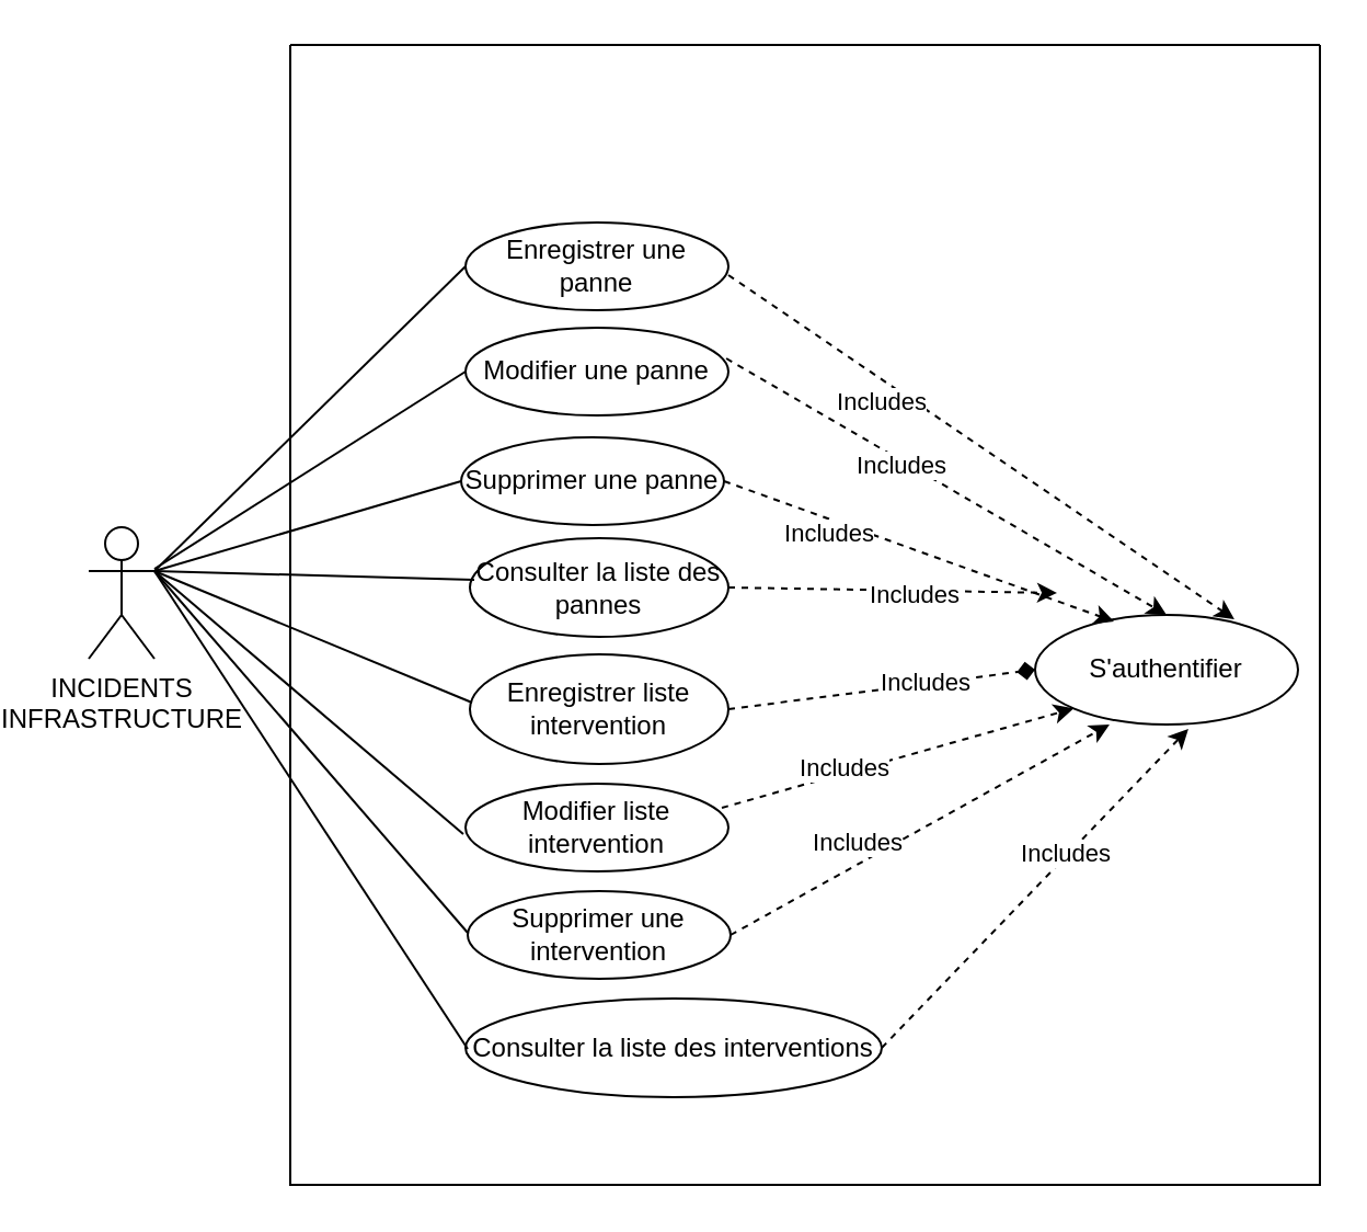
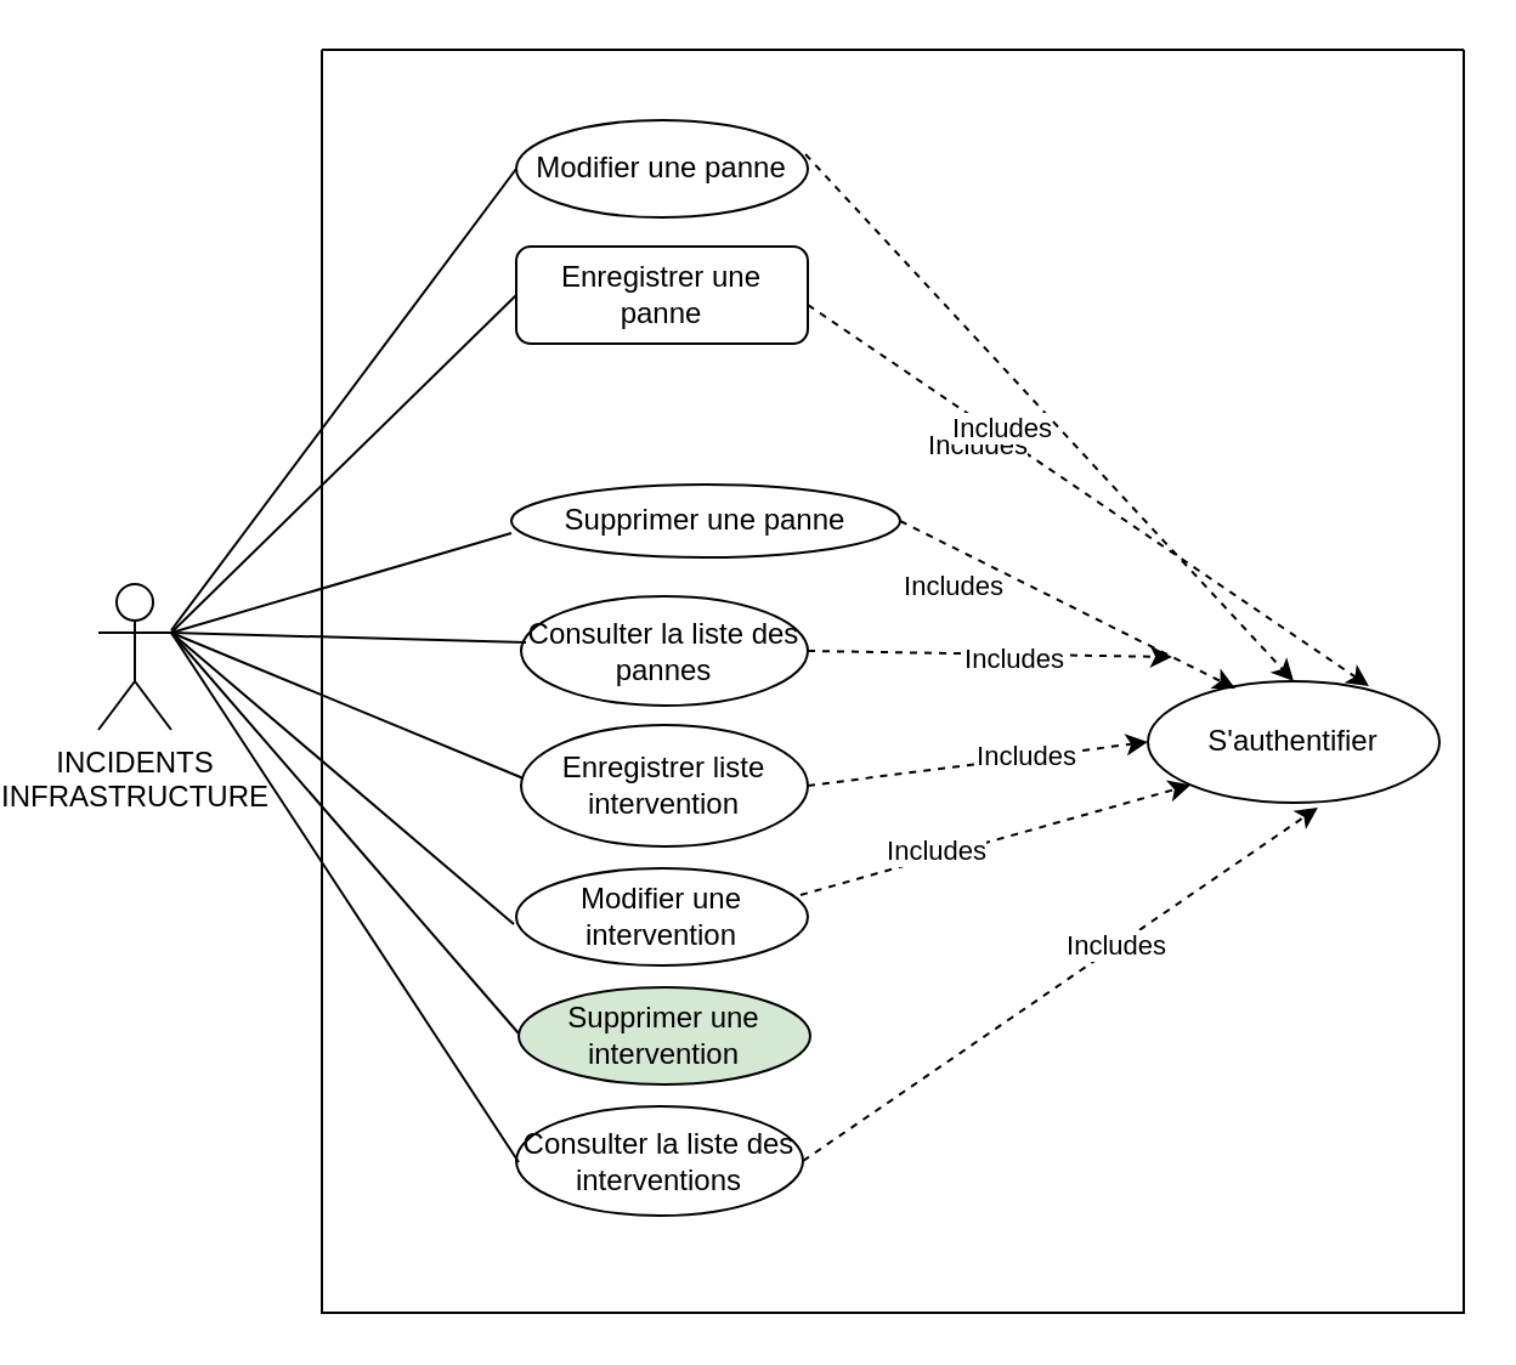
- <mxCell id="3" value="Enregistrer une panne" style="ellipse;whiteSpace=wrap;html=1;" vertex="1" parent="2"><mxGeometry x="80" y="81" width="120" height="40" as="geometry" /></mxCell>
+ <mxCell id="3" value="Enregistrer une panne" style="whiteSpace=wrap;html=1;rounded=1;" vertex="1" parent="2"><mxGeometry x="80" y="81" width="120" height="40" as="geometry" /></mxCell>
- <mxCell id="4" value="Modifier une panne" style="ellipse;whiteSpace=wrap;html=1;" vertex="1" parent="2"><mxGeometry x="80" y="129" width="120" height="40" as="geometry" /></mxCell>
+ <mxCell id="4" value="Modifier une panne" style="ellipse;whiteSpace=wrap;html=1;" vertex="1" parent="2"><mxGeometry x="80" y="29" width="120" height="40" as="geometry" /></mxCell>
- <mxCell id="5" value="Supprimer une panne" style="ellipse;whiteSpace=wrap;html=1;" vertex="1" parent="2"><mxGeometry x="78" y="179" width="120" height="40" as="geometry" /></mxCell>
+ <mxCell id="5" value="Supprimer une panne" style="ellipse;whiteSpace=wrap;html=1;" vertex="1" parent="2"><mxGeometry x="78" y="179" width="160" height="30" as="geometry" /></mxCell>
- <mxCell id="26" value="" style="endArrow=diamond;html=1;rounded=0;entryX=0;entryY=0.5;entryDx=0;entryDy=0;dashed=1;exitX=1;exitY=0.5;exitDx=0;exitDy=0;" edge="1" parent="2" source="7" target="10"><mxGeometry width="50" height="50" relative="1" as="geometry"><mxPoint x="216" y="314" as="sourcePoint" /><mxPoint x="343" y="422" as="targetPoint" /></mxGeometry></mxCell>
+ <mxCell id="26" value="" style="endArrow=classic;html=1;rounded=0;entryX=0;entryY=0.5;entryDx=0;entryDy=0;dashed=1;exitX=1;exitY=0.5;exitDx=0;exitDy=0;" edge="1" parent="2" source="7" target="10"><mxGeometry width="50" height="50" relative="1" as="geometry"><mxPoint x="216" y="314" as="sourcePoint" /><mxPoint x="343" y="422" as="targetPoint" /></mxGeometry></mxCell>
- <mxCell id="15" value="" style="endArrow=classic;html=1;rounded=0;entryX=0.283;entryY=1;entryDx=0;entryDy=0;dashed=1;exitX=1;exitY=0.5;exitDx=0;exitDy=0;entryPerimeter=0;" edge="1" parent="2" source="9" target="10"><mxGeometry width="50" height="50" relative="1" as="geometry"><mxPoint x="200" y="470" as="sourcePoint" /><mxPoint x="250" y="420" as="targetPoint" /></mxGeometry></mxCell>
- <mxCell id="16" value="Includes" style="edgeLabel;html=1;align=center;verticalAlign=middle;resizable=0;points=[];" vertex="1" connectable="0" parent="15"><mxGeometry x="-0.672" y="2" relative="1" as="geometry"><mxPoint x="30" y="-25" as="offset" /></mxGeometry></mxCell>
- <mxCell id="8" value="Modifier liste intervention" style="ellipse;whiteSpace=wrap;html=1;" vertex="1" parent="2"><mxGeometry x="80" y="337" width="120" height="40" as="geometry" /></mxCell>
+ <mxCell id="8" value="Modifier une intervention" style="ellipse;whiteSpace=wrap;html=1;" vertex="1" parent="2"><mxGeometry x="80" y="337" width="120" height="40" as="geometry" /></mxCell>
- <mxCell id="9" value="Supprimer une intervention" style="ellipse;whiteSpace=wrap;html=1;" vertex="1" parent="2"><mxGeometry x="81" y="386" width="120" height="40" as="geometry" /></mxCell>
+ <mxCell id="9" value="Supprimer une intervention" style="ellipse;whiteSpace=wrap;html=1;fillColor=#d5e8d4;" vertex="1" parent="2"><mxGeometry x="81" y="386" width="120" height="40" as="geometry" /></mxCell>
- <mxCell id="19" value="Consulter la liste des interventions" style="ellipse;whiteSpace=wrap;html=1;" vertex="1" parent="2"><mxGeometry x="80" y="435" width="190" height="45" as="geometry" /></mxCell>
+ <mxCell id="19" value="Consulter la liste des interventions" style="ellipse;whiteSpace=wrap;html=1;" vertex="1" parent="2"><mxGeometry x="80" y="435" width="118" height="45" as="geometry" /></mxCell>
